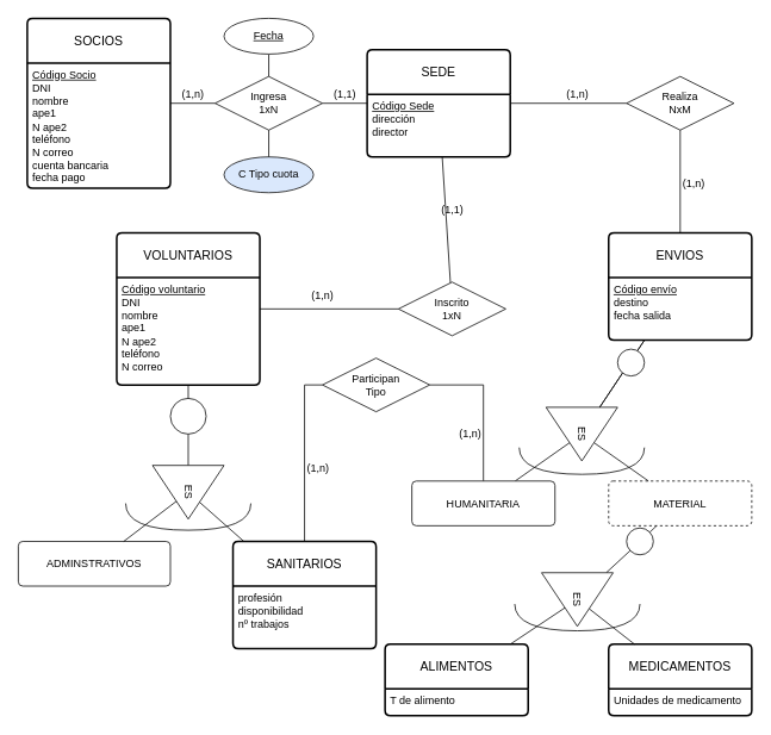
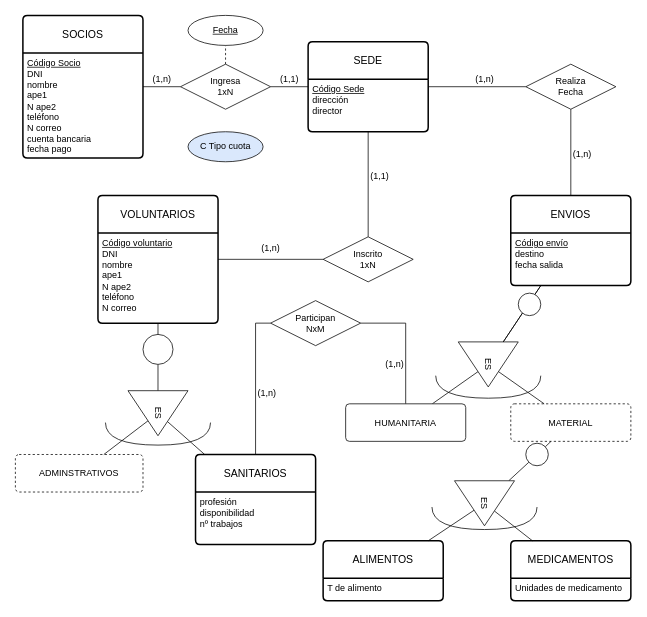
- <mxCell id="23" value="" style="endArrow=none;html=1;rounded=0;" parent="1" source="20" target="24" edge="1"><mxGeometry relative="1" as="geometry"><mxPoint x="310" y="200" as="sourcePoint" /><mxPoint x="300" y="60" as="targetPoint" /></mxGeometry></mxCell>
+ <mxCell id="23" value="" style="endArrow=none;html=1;rounded=0;dashed=1;" parent="1" source="20" target="24" edge="1"><mxGeometry relative="1" as="geometry"><mxPoint x="310" y="200" as="sourcePoint" /><mxPoint x="300" y="60" as="targetPoint" /></mxGeometry></mxCell>
- <mxCell id="27" value="Realiza&lt;br&gt;NxM" style="shape=rhombus;perimeter=rhombusPerimeter;whiteSpace=wrap;html=1;align=center;" parent="1" vertex="1"><mxGeometry x="700" y="85" width="120" height="60" as="geometry" /></mxCell>
+ <mxCell id="27" value="Realiza&lt;br&gt;Fecha" style="shape=rhombus;perimeter=rhombusPerimeter;whiteSpace=wrap;html=1;align=center;" parent="1" vertex="1"><mxGeometry x="700" y="85" width="120" height="60" as="geometry" /></mxCell>
- <mxCell id="52" value="" style="endArrow=none;html=1;rounded=0;" parent="1" source="20" target="51" edge="1"><mxGeometry relative="1" as="geometry"><mxPoint x="350" y="360" as="sourcePoint" /><mxPoint x="510" y="360" as="targetPoint" /></mxGeometry></mxCell>
- <mxCell id="32" value="Inscrito&lt;br&gt;1xN" style="shape=rhombus;perimeter=rhombusPerimeter;whiteSpace=wrap;html=1;align=center;" parent="1" vertex="1"><mxGeometry x="445" y="315" width="120" height="60" as="geometry" /></mxCell>
+ <mxCell id="32" value="Inscrito&lt;br&gt;1xN" style="shape=rhombus;perimeter=rhombusPerimeter;whiteSpace=wrap;html=1;align=center;" parent="1" vertex="1"><mxGeometry x="430" y="315" width="120" height="60" as="geometry" /></mxCell>
- <mxCell id="47" value="Participan&lt;br&gt;Tipo" style="shape=rhombus;perimeter=rhombusPerimeter;whiteSpace=wrap;html=1;align=center;" parent="1" vertex="1"><mxGeometry x="360" y="400" width="120" height="60" as="geometry" /></mxCell>
+ <mxCell id="47" value="Participan&lt;br&gt;NxM" style="shape=rhombus;perimeter=rhombusPerimeter;whiteSpace=wrap;html=1;align=center;" parent="1" vertex="1"><mxGeometry x="360" y="400" width="120" height="60" as="geometry" /></mxCell>
- <mxCell id="12" value="ADMINSTRATIVOS" style="rounded=1;arcSize=10;whiteSpace=wrap;html=1;align=center;" parent="1" vertex="1"><mxGeometry y="605" width="170" height="50" as="geometry" x="20" /></mxCell>
+ <mxCell id="12" value="ADMINSTRATIVOS" style="rounded=1;arcSize=10;whiteSpace=wrap;html=1;align=center;dashed=1;" parent="1" vertex="1"><mxGeometry y="605" width="170" height="50" as="geometry" x="20" /></mxCell>
